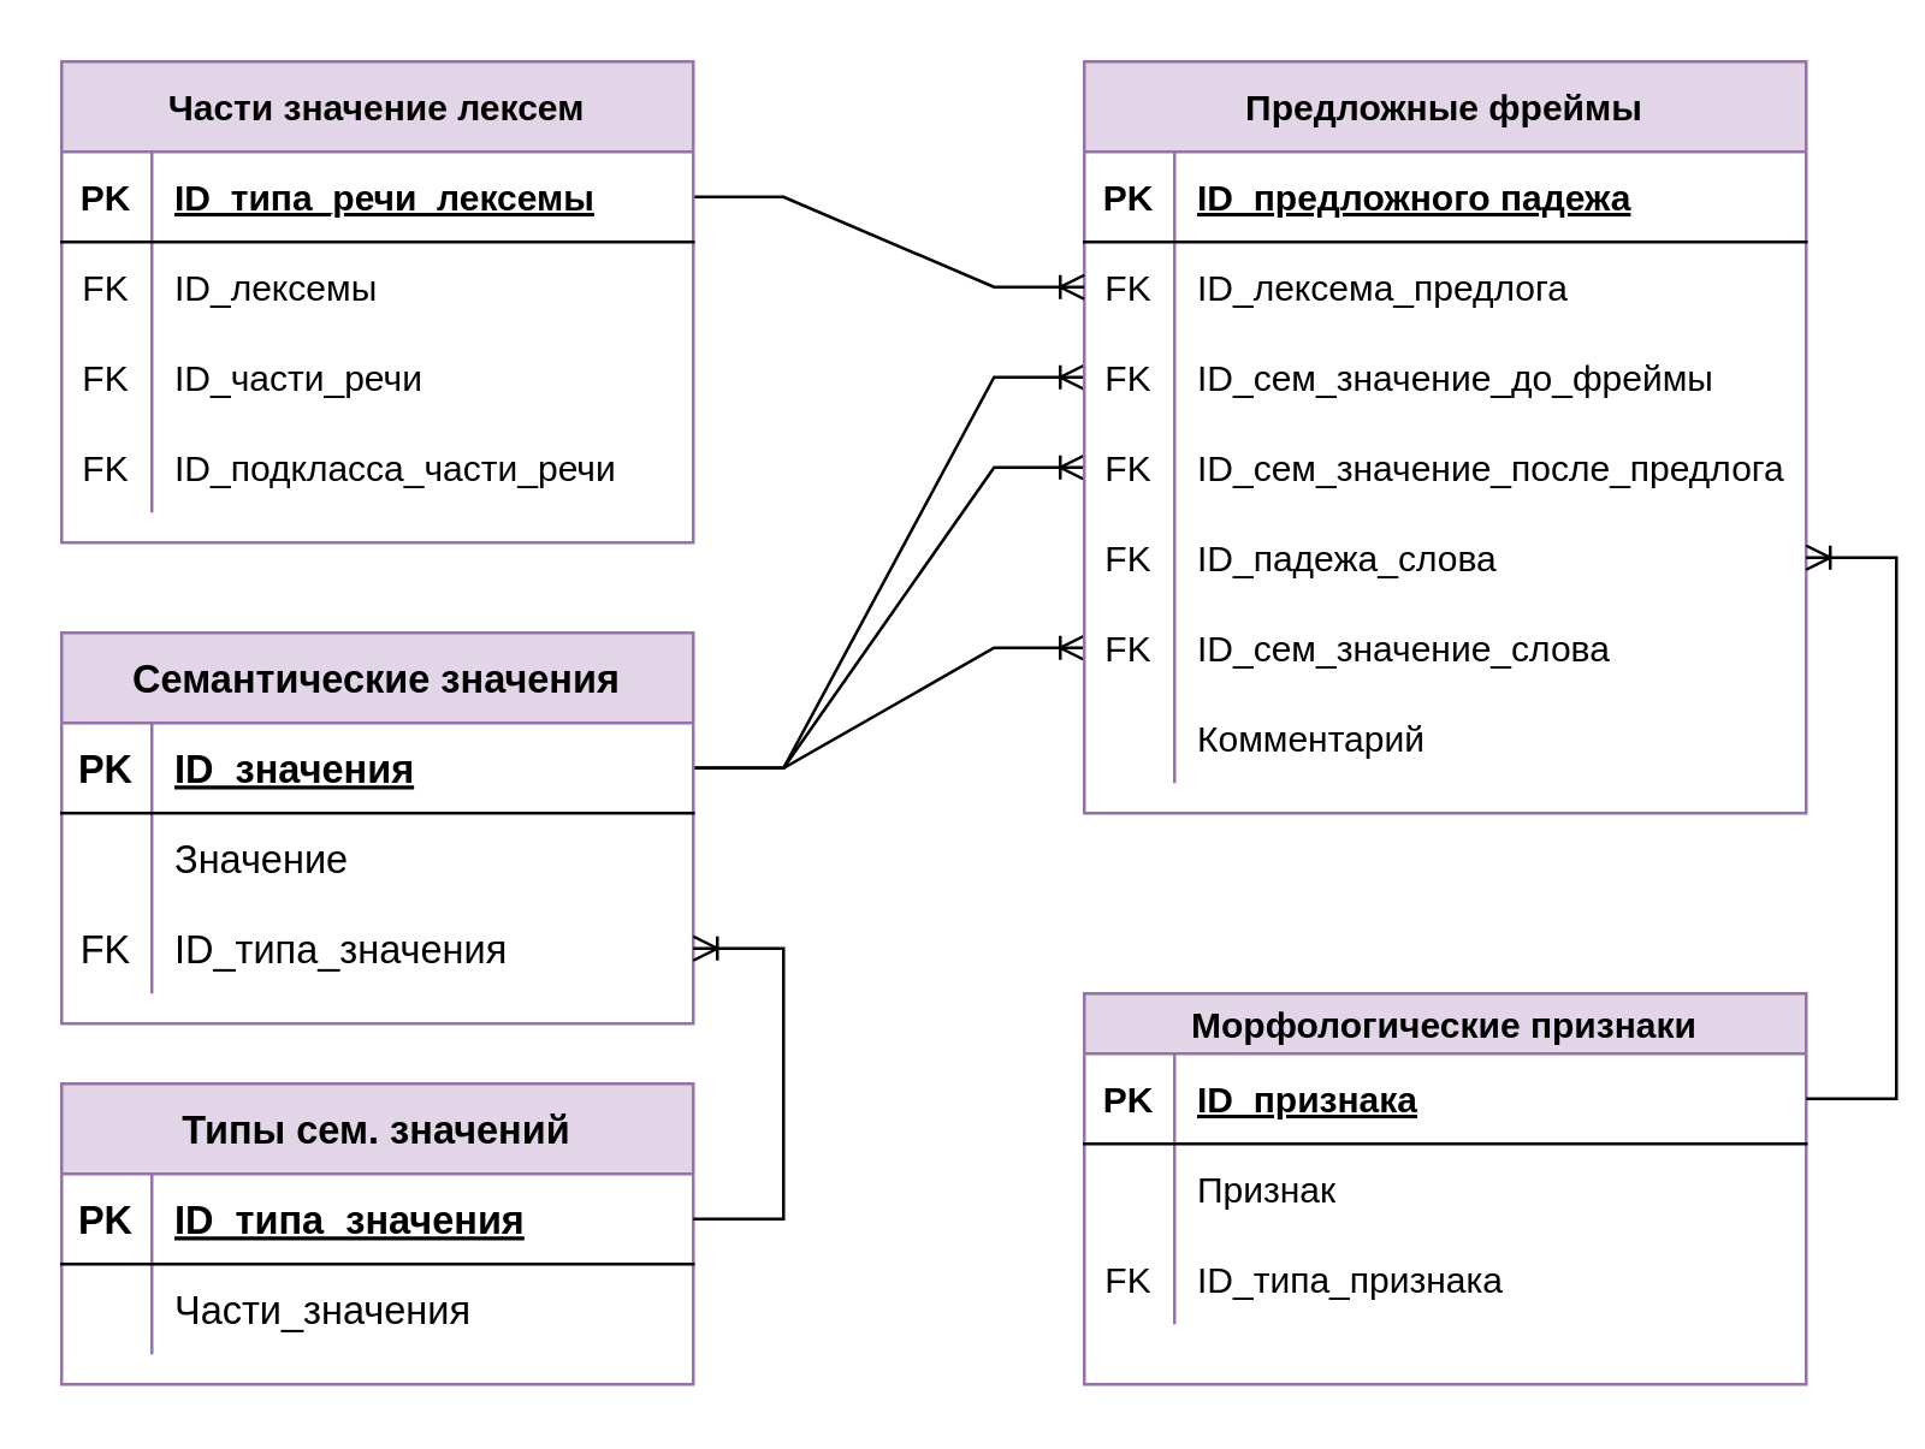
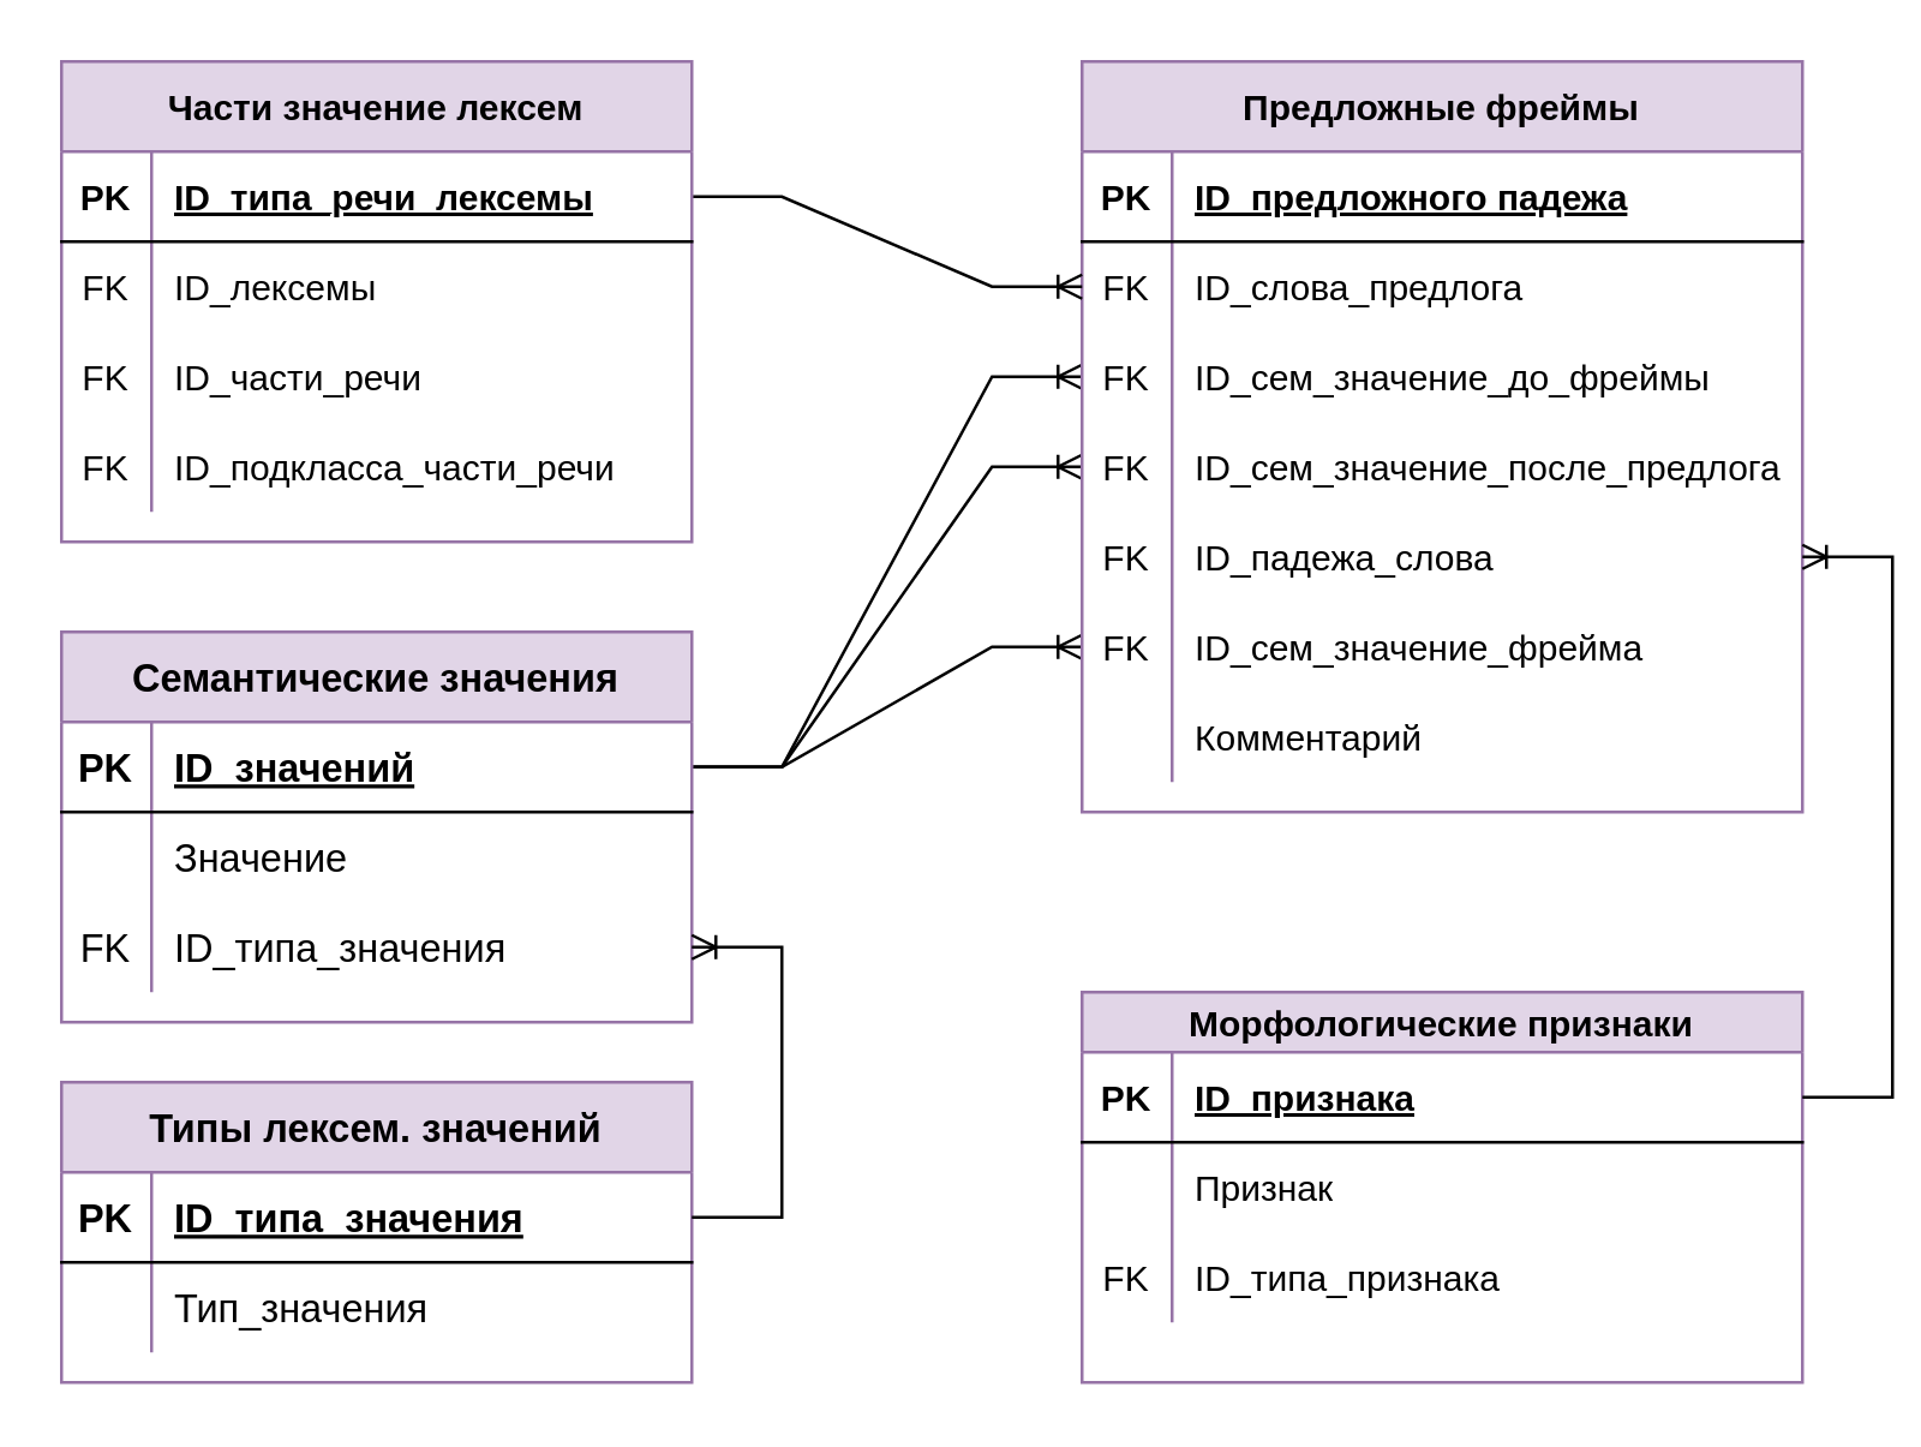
- <mxCell id="11" value="ID_лексема_предлога" style="shape=partialRectangle;connectable=0;fillColor=none;top=0;left=0;bottom=0;right=0;align=left;spacingLeft=6;overflow=hidden;" parent="9" vertex="1"><mxGeometry x="30" width="210" height="30" as="geometry"><mxRectangle width="210" height="30" as="alternateBounds" /></mxGeometry></mxCell>
+ <mxCell id="11" value="ID_слова_предлога" style="shape=partialRectangle;connectable=0;fillColor=none;top=0;left=0;bottom=0;right=0;align=left;spacingLeft=6;overflow=hidden;" parent="9" vertex="1"><mxGeometry x="30" width="210" height="30" as="geometry"><mxRectangle width="210" height="30" as="alternateBounds" /></mxGeometry></mxCell>
- <mxCell id="23" value="ID_сем_значение_слова" style="shape=partialRectangle;connectable=0;fillColor=none;top=0;left=0;bottom=0;right=0;align=left;spacingLeft=6;overflow=hidden;" parent="21" vertex="1"><mxGeometry x="30" width="210" height="30" as="geometry"><mxRectangle width="210" height="30" as="alternateBounds" /></mxGeometry></mxCell>
+ <mxCell id="23" value="ID_сем_значение_фрейма" style="shape=partialRectangle;connectable=0;fillColor=none;top=0;left=0;bottom=0;right=0;align=left;spacingLeft=6;overflow=hidden;" parent="21" vertex="1"><mxGeometry x="30" width="210" height="30" as="geometry"><mxRectangle width="210" height="30" as="alternateBounds" /></mxGeometry></mxCell>
- <mxCell id="30" value="ID_значения" style="shape=partialRectangle;connectable=0;fillColor=none;top=0;left=0;bottom=0;right=0;align=left;spacingLeft=6;fontStyle=5;overflow=hidden;fontSize=13;" parent="28" vertex="1"><mxGeometry x="30" width="180" height="30" as="geometry"><mxRectangle width="180" height="30" as="alternateBounds" /></mxGeometry></mxCell>
+ <mxCell id="30" value="ID_значений" style="shape=partialRectangle;connectable=0;fillColor=none;top=0;left=0;bottom=0;right=0;align=left;spacingLeft=6;fontStyle=5;overflow=hidden;fontSize=13;" parent="28" vertex="1"><mxGeometry x="30" width="180" height="30" as="geometry"><mxRectangle width="180" height="30" as="alternateBounds" /></mxGeometry></mxCell>
- <mxCell id="37" value="Типы сем. значений" style="shape=table;startSize=30;container=1;collapsible=1;childLayout=tableLayout;fixedRows=1;rowLines=0;fontStyle=1;align=center;resizeLast=1;fillColor=#e1d5e7;strokeColor=#9673a6;fontSize=13;" parent="1" vertex="1"><mxGeometry x="20" y="360" width="210" height="100" as="geometry" /></mxCell>
+ <mxCell id="37" value="Типы лексем. значений" style="shape=table;startSize=30;container=1;collapsible=1;childLayout=tableLayout;fixedRows=1;rowLines=0;fontStyle=1;align=center;resizeLast=1;fillColor=#e1d5e7;strokeColor=#9673a6;fontSize=13;" parent="1" vertex="1"><mxGeometry x="20" y="360" width="210" height="100" as="geometry" /></mxCell>
- <mxCell id="43" value="Части_значения" style="shape=partialRectangle;connectable=0;fillColor=none;top=0;left=0;bottom=0;right=0;align=left;spacingLeft=6;overflow=hidden;fontSize=13;" parent="41" vertex="1"><mxGeometry x="30" width="180" height="30" as="geometry"><mxRectangle width="180" height="30" as="alternateBounds" /></mxGeometry></mxCell>
+ <mxCell id="43" value="Тип_значения" style="shape=partialRectangle;connectable=0;fillColor=none;top=0;left=0;bottom=0;right=0;align=left;spacingLeft=6;overflow=hidden;fontSize=13;" parent="41" vertex="1"><mxGeometry x="30" width="180" height="30" as="geometry"><mxRectangle width="180" height="30" as="alternateBounds" /></mxGeometry></mxCell>
